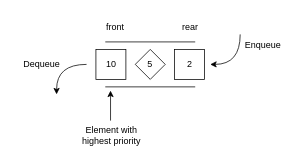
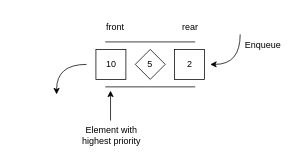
- <mxCell id="2" value="Dequeue" style="text;html=1;align=center;verticalAlign=middle;resizable=0;points=[];autosize=1;strokeColor=none;fillColor=none;rounded=0;" parent="1" vertex="1"><mxGeometry x="20" y="70" width="70" height="30" as="geometry" /></mxCell>
